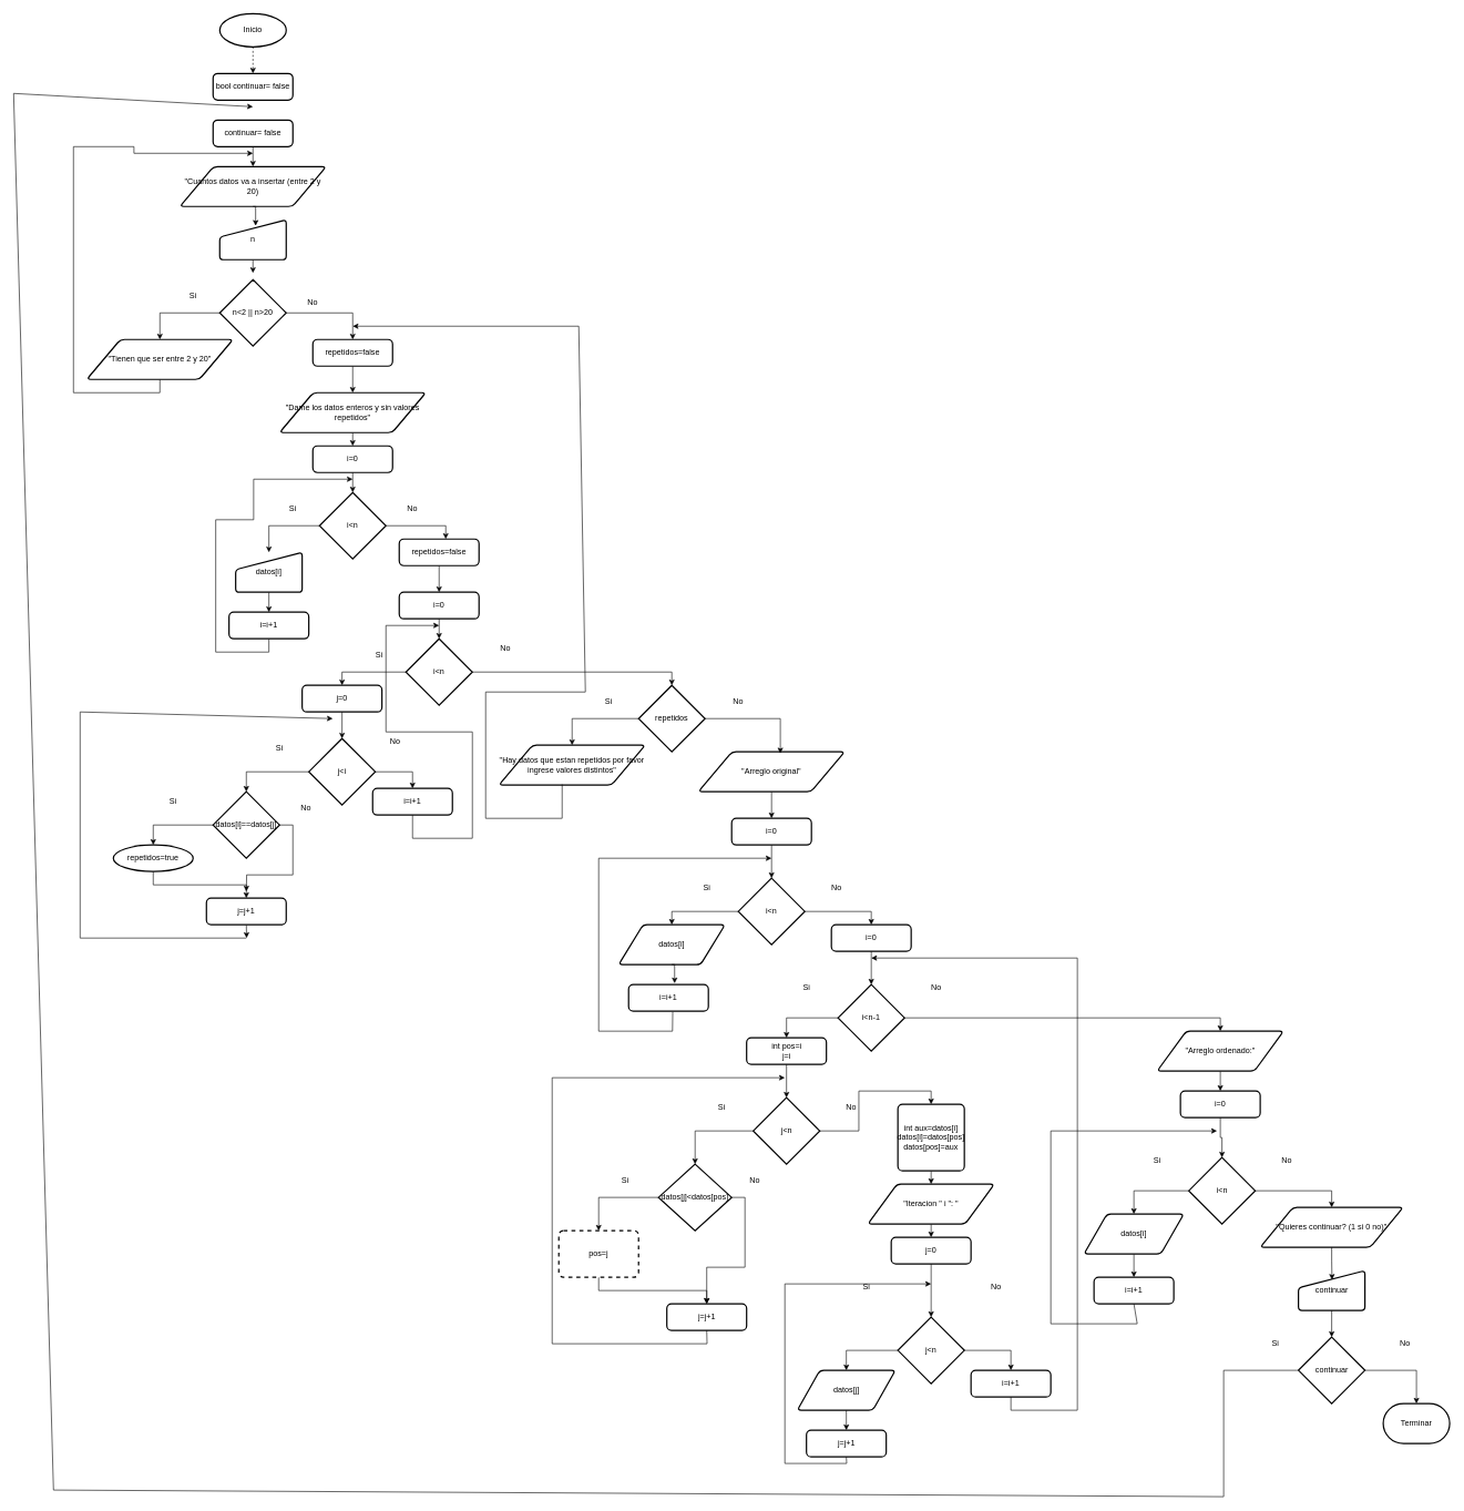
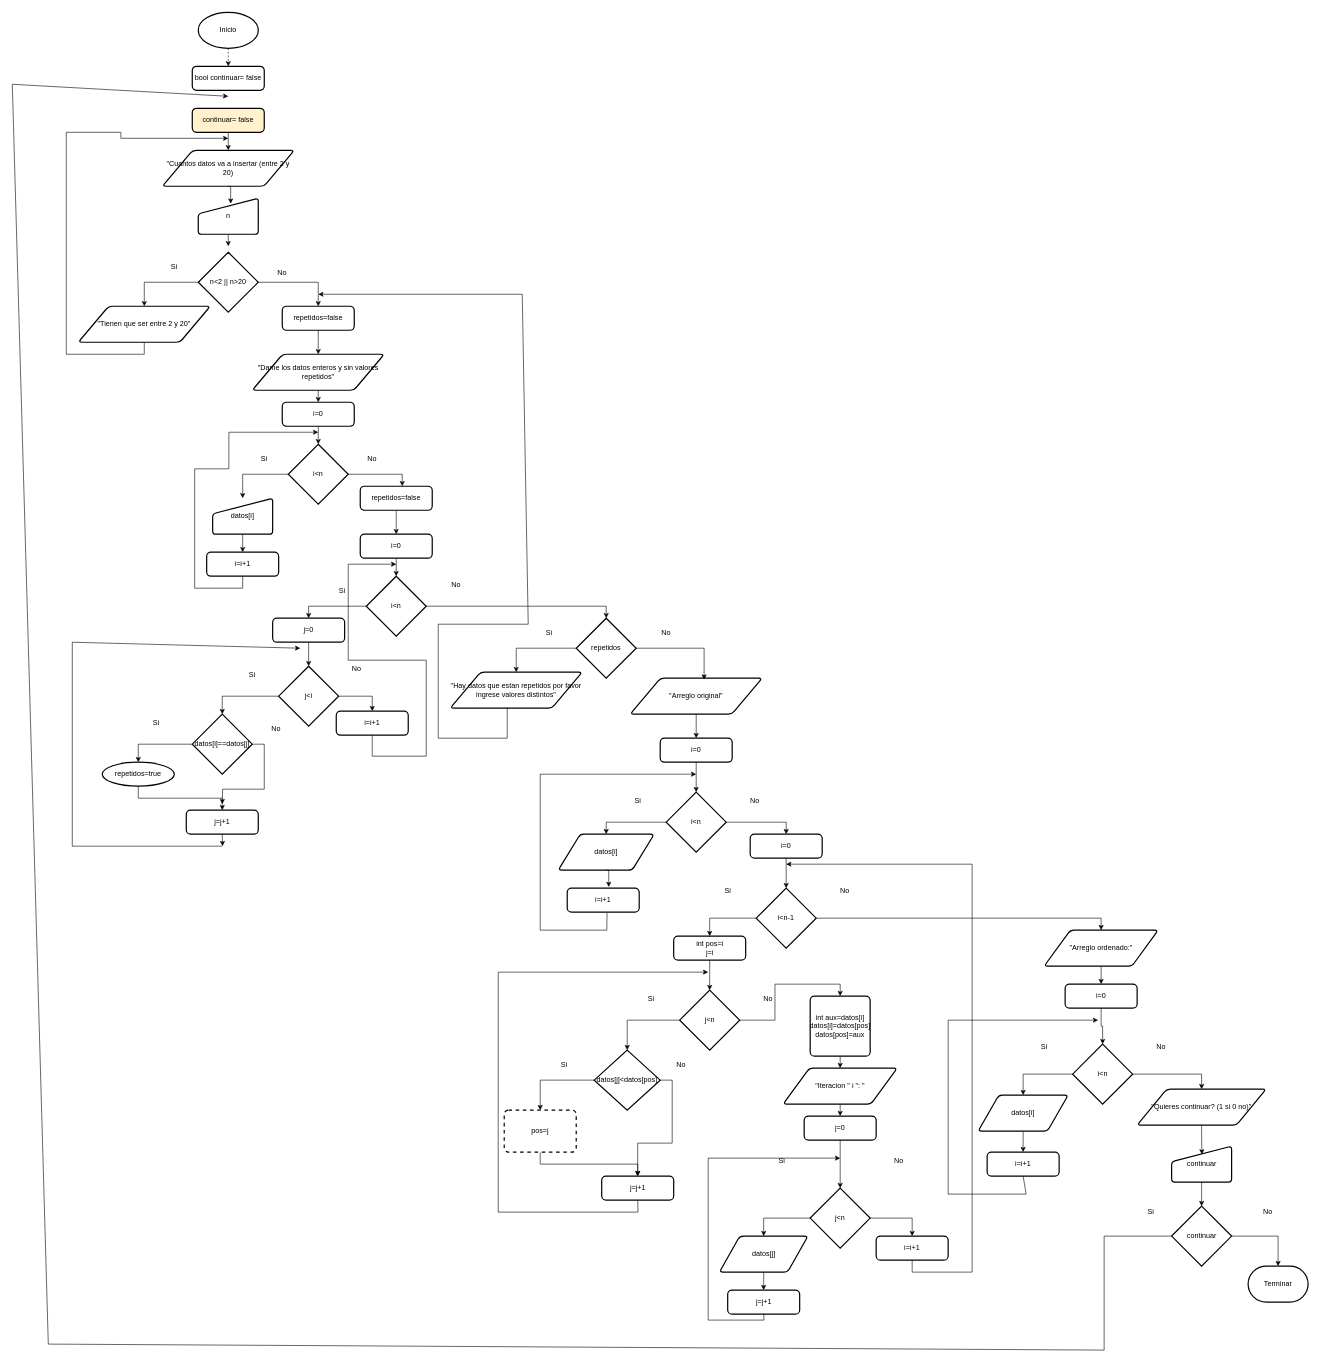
- <mxCell id="3" value="Inicio" style="strokeWidth=2;html=1;shape=mxgraph.flowchart.start_1;whiteSpace=wrap;" parent="1" vertex="1"><mxGeometry x="330" y="20" width="100" height="50" as="geometry" /></mxCell>
+ <mxCell id="3" value="Inicio" style="strokeWidth=2;html=1;shape=mxgraph.flowchart.start_1;whiteSpace=wrap;" parent="1" vertex="1"><mxGeometry x="330" width="100" height="60" as="geometry" y="20" /></mxCell>
- <mxCell id="6" value="continuar= false" style="rounded=1;whiteSpace=wrap;html=1;absoluteArcSize=1;arcSize=14;strokeWidth=2;" parent="1" vertex="1"><mxGeometry x="320" y="180" width="120" height="40" as="geometry" /></mxCell>
+ <mxCell id="6" value="continuar= false" style="rounded=1;whiteSpace=wrap;html=1;absoluteArcSize=1;arcSize=14;strokeWidth=2;fillColor=#fff2cc;" parent="1" vertex="1"><mxGeometry x="320" y="180" width="120" height="40" as="geometry" /></mxCell>
